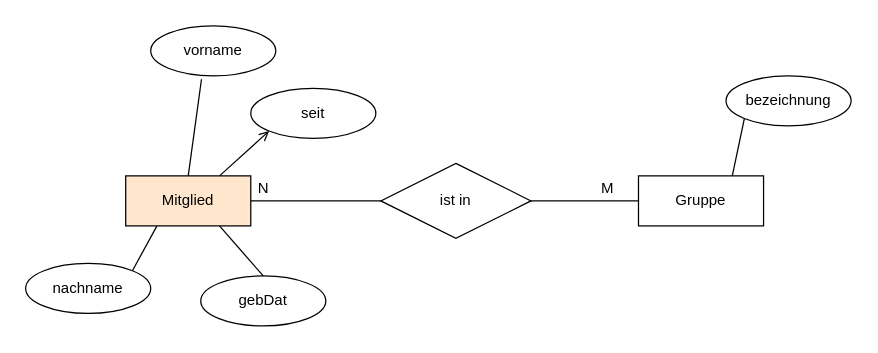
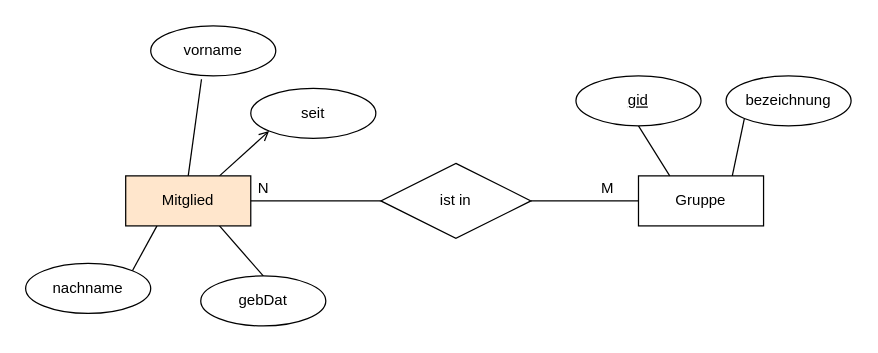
+ <mxCell id="12" value="&lt;u&gt;gid&lt;/u&gt;" style="ellipse;whiteSpace=wrap;html=1;align=center;" vertex="1" parent="1"><mxGeometry x="460" y="60" width="100" height="40" as="geometry" /></mxCell>
+ <mxCell id="11" style="edgeStyle=none;html=1;exitX=0.5;exitY=1;exitDx=0;exitDy=0;entryX=0.25;entryY=0;entryDx=0;entryDy=0;endArrow=none;endFill=0;" edge="1" parent="1" source="12" target="7"><mxGeometry relative="1" as="geometry" /></mxCell>
